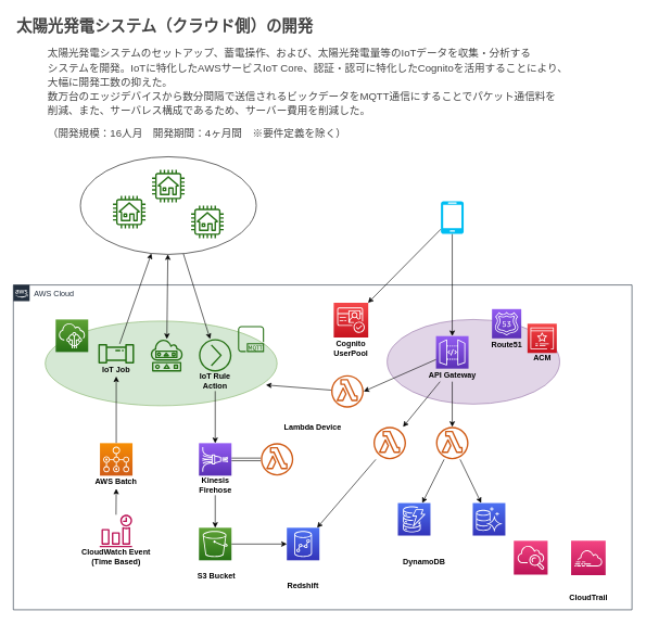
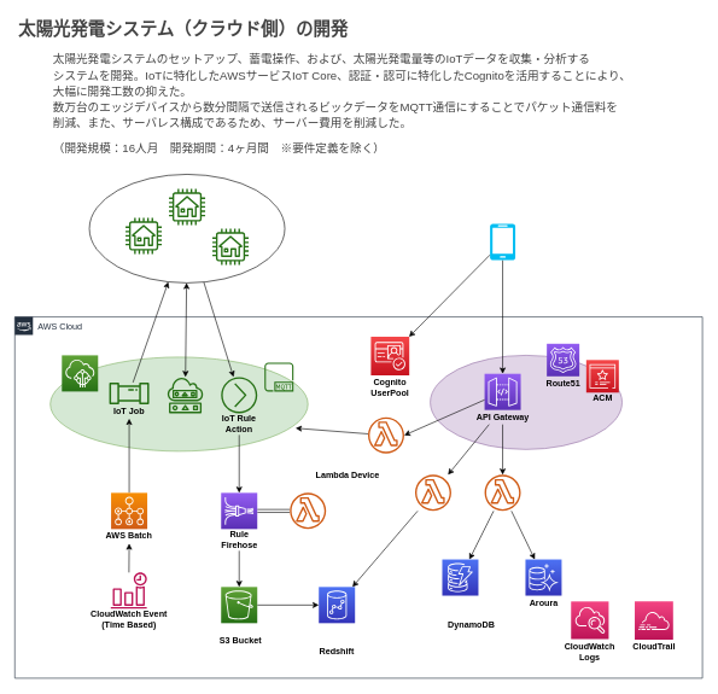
- <mxCell id="45" value="&lt;b&gt;Kinesis Firehose&lt;/b&gt;" style="text;html=1;strokeColor=none;fillColor=none;align=center;verticalAlign=middle;whiteSpace=wrap;rounded=0;" parent="1" vertex="1"><mxGeometry x="292.5" y="730" width="75" height="30" as="geometry" /></mxCell>
+ <mxCell id="45" value="&lt;b&gt;Rule Firehose&lt;/b&gt;" style="text;html=1;strokeColor=none;fillColor=none;align=center;verticalAlign=middle;whiteSpace=wrap;rounded=0;" parent="1" vertex="1"><mxGeometry x="292.5" y="730" width="75" height="30" as="geometry" /></mxCell>
+ <mxCell id="58" value="&lt;b&gt;Aroura&lt;/b&gt;" style="text;html=1;strokeColor=none;fillColor=none;align=center;verticalAlign=middle;whiteSpace=wrap;rounded=0;" parent="1" vertex="1"><mxGeometry x="726.5" y="822" width="48" height="20" as="geometry" /></mxCell>
+ <mxCell id="63" value="&lt;b&gt;CloudWatch Logs&lt;/b&gt;" style="text;html=1;strokeColor=none;fillColor=none;align=center;verticalAlign=middle;whiteSpace=wrap;rounded=0;" parent="1" vertex="1"><mxGeometry x="770" y="882" width="89" height="36" as="geometry" /></mxCell>
- <mxCell id="64" value="&lt;b&gt;CloudTrail&lt;/b&gt;" style="text;html=1;strokeColor=none;fillColor=none;align=center;verticalAlign=middle;whiteSpace=wrap;rounded=0;" parent="1" vertex="1"><mxGeometry x="866.5" y="908" width="73" height="20" as="geometry" /></mxCell>
+ <mxCell id="64" value="&lt;b&gt;CloudTrail&lt;/b&gt;" style="text;html=1;strokeColor=none;fillColor=none;align=center;verticalAlign=middle;whiteSpace=wrap;rounded=0;" parent="1" vertex="1"><mxGeometry x="866.5" y="883" width="73" height="20" as="geometry" /></mxCell>
